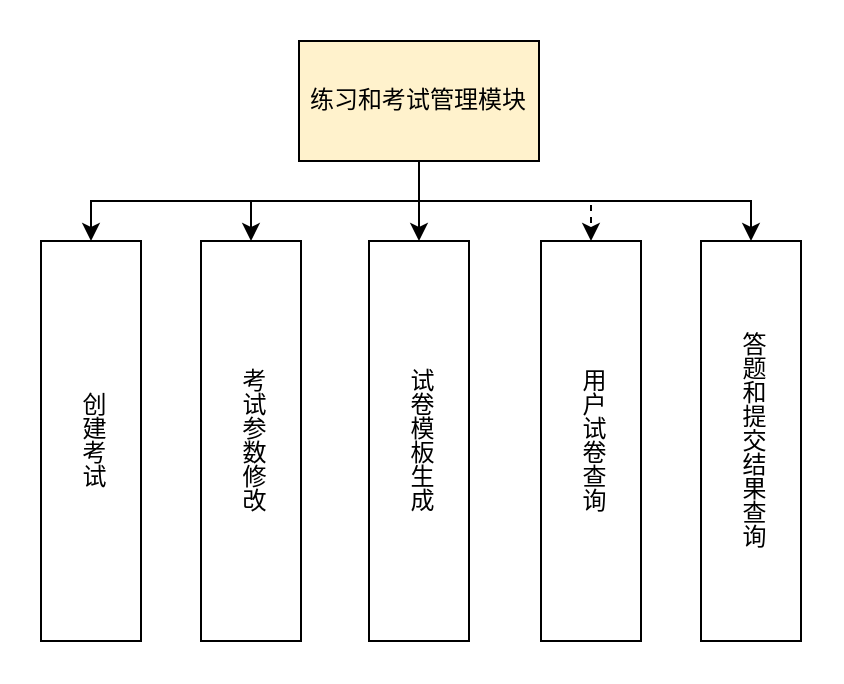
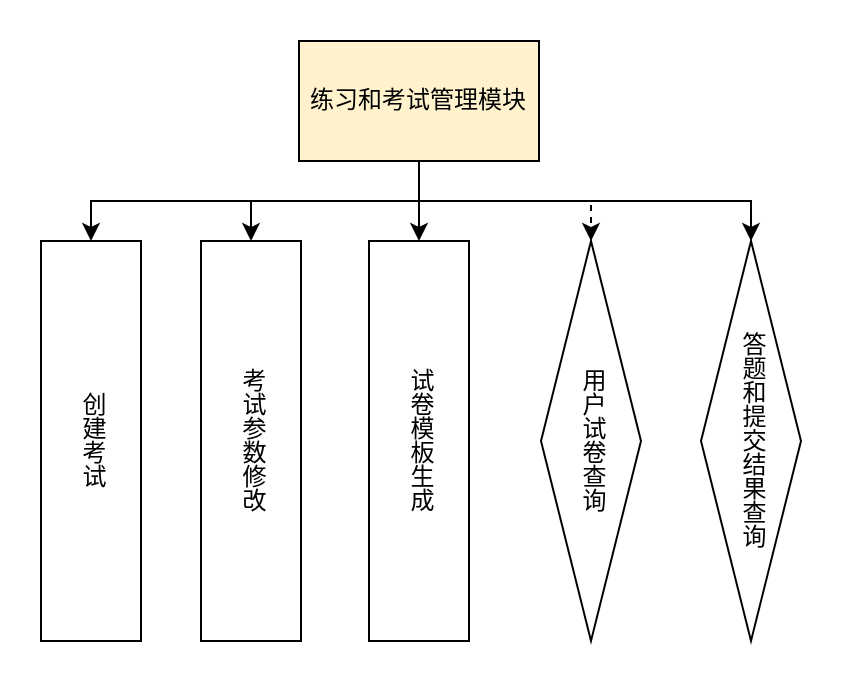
- <mxCell id="11" value="用户试卷查询" style="rounded=0;whiteSpace=wrap;html=1;textDirection=vertical-lr;" vertex="1" parent="1"><mxGeometry x="270" y="120" width="50" height="200" as="geometry" /></mxCell>
+ <mxCell id="11" value="用户试卷查询" style="rhombus;whiteSpace=wrap;html=1;textDirection=vertical-lr;" vertex="1" parent="1"><mxGeometry x="270" y="120" width="50" height="200" as="geometry" /></mxCell>
- <mxCell id="12" value="答题和提交结果查询" style="rounded=0;whiteSpace=wrap;html=1;textDirection=vertical-lr;" vertex="1" parent="1"><mxGeometry x="350" y="120" width="50" height="200" as="geometry" /></mxCell>
+ <mxCell id="12" value="答题和提交结果查询" style="rhombus;whiteSpace=wrap;html=1;textDirection=vertical-lr;" vertex="1" parent="1"><mxGeometry x="350" y="120" width="50" height="200" as="geometry" /></mxCell>
